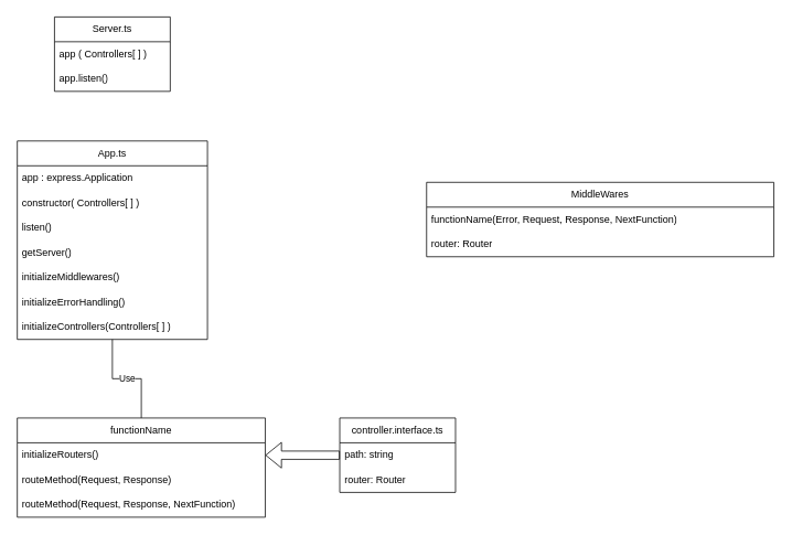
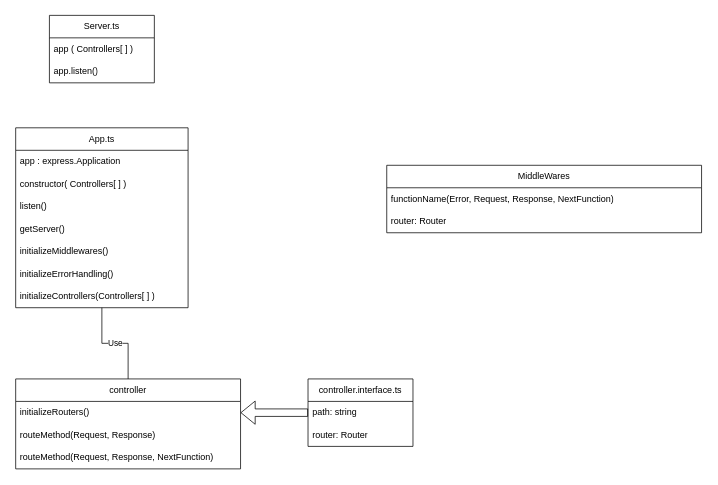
- <mxCell id="17" value="functionName" style="swimlane;fontStyle=0;childLayout=stackLayout;horizontal=1;startSize=30;horizontalStack=0;resizeParent=1;resizeParentMax=0;resizeLast=0;collapsible=1;marginBottom=0;whiteSpace=wrap;html=1;" vertex="1" parent="1"><mxGeometry x="20" y="505" width="300" height="120" as="geometry" /></mxCell>
+ <mxCell id="17" value="controller" style="swimlane;fontStyle=0;childLayout=stackLayout;horizontal=1;startSize=30;horizontalStack=0;resizeParent=1;resizeParentMax=0;resizeLast=0;collapsible=1;marginBottom=0;whiteSpace=wrap;html=1;" vertex="1" parent="1"><mxGeometry x="20" y="505" width="300" height="120" as="geometry" /></mxCell>
